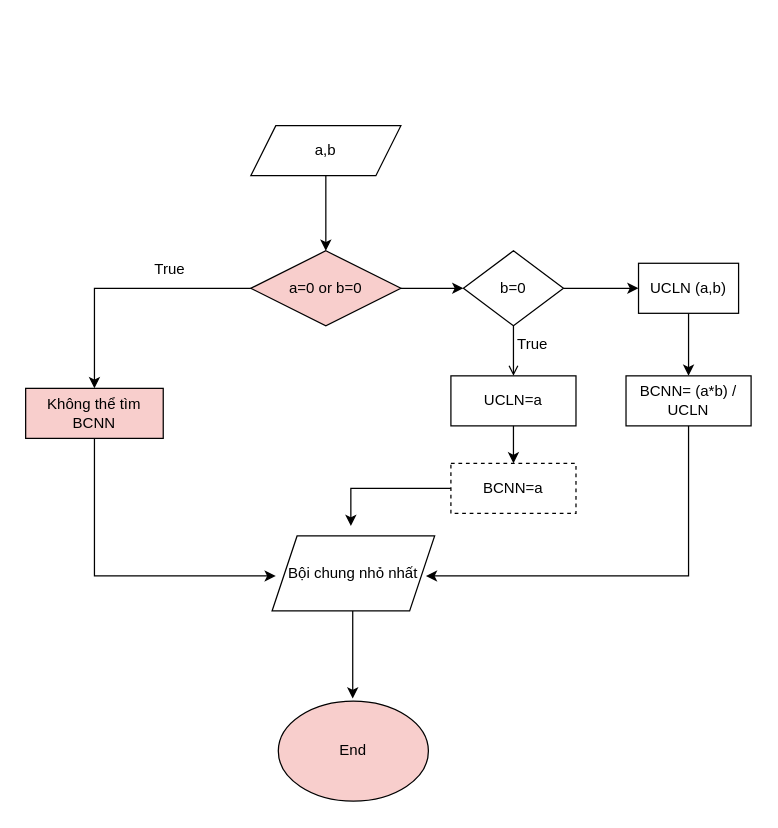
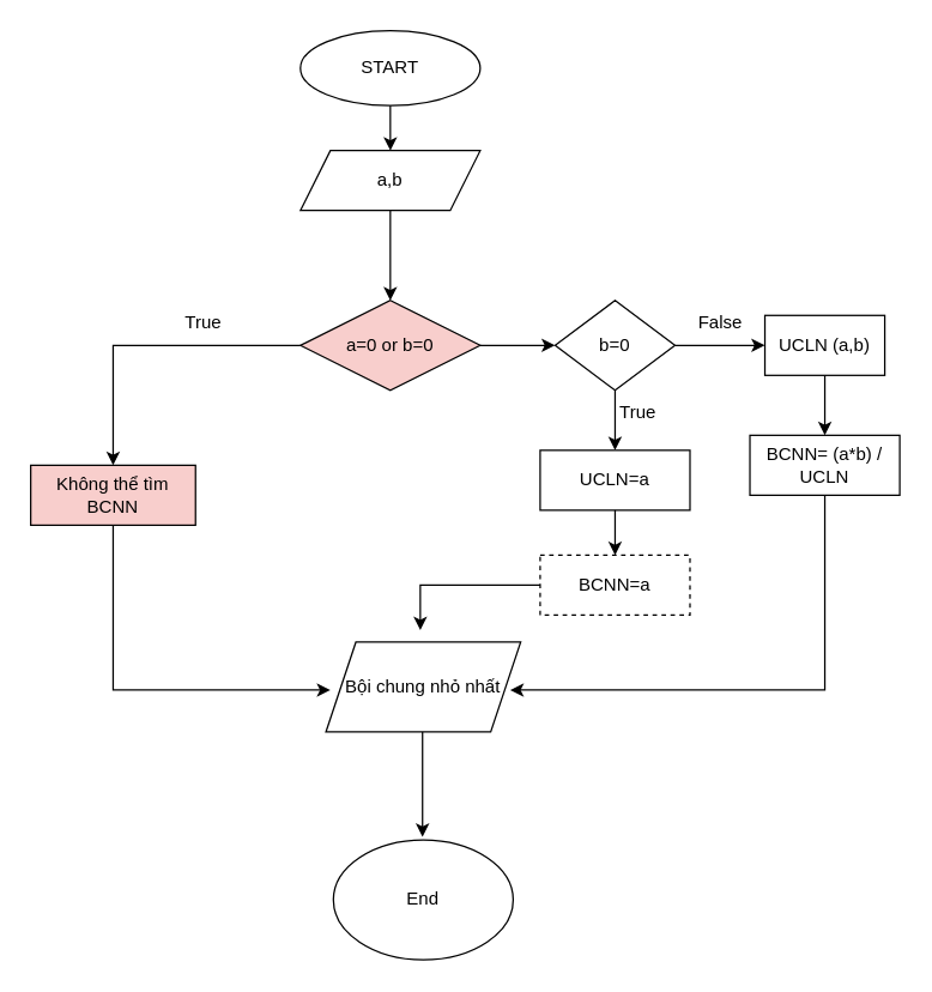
+ <mxCell id="2" value="START" style="ellipse;whiteSpace=wrap;html=1;" parent="1" vertex="1"><mxGeometry x="200" y="20" width="120" height="50" as="geometry" /></mxCell>
+ <mxCell id="3" value="" style="endArrow=classic;html=1;rounded=0;exitX=0.5;exitY=1;exitDx=0;exitDy=0;" parent="1" source="2" target="4" edge="1"><mxGeometry width="50" height="50" relative="1" as="geometry"><mxPoint x="260" y="280" as="sourcePoint" /><mxPoint x="260" y="110" as="targetPoint" /></mxGeometry></mxCell>
+ <mxCell id="22" value="False" style="text;html=1;align=center;verticalAlign=middle;resizable=0;points=[];autosize=1;strokeColor=none;fillColor=none;" parent="1" vertex="1"><mxGeometry x="455" y="200" width="50" height="30" as="geometry" /></mxCell>
- <mxCell id="13" value="" style="endArrow=open;html=1;rounded=0;exitX=0.5;exitY=1;exitDx=0;exitDy=0;" parent="1" source="11" target="14" edge="1"><mxGeometry width="50" height="50" relative="1" as="geometry"><mxPoint x="260" y="280" as="sourcePoint" /><mxPoint x="480" y="230" as="targetPoint" /></mxGeometry></mxCell>
+ <mxCell id="13" value="" style="endArrow=classic;html=1;rounded=0;exitX=0.5;exitY=1;exitDx=0;exitDy=0;" parent="1" source="11" target="14" edge="1"><mxGeometry width="50" height="50" relative="1" as="geometry"><mxPoint x="260" y="280" as="sourcePoint" /><mxPoint x="480" y="230" as="targetPoint" /></mxGeometry></mxCell>
- <mxCell id="23" value="BCNN= (a*b) / UCLN" style="rounded=0;whiteSpace=wrap;html=1;" parent="1" vertex="1"><mxGeometry x="500" y="300" width="100" height="40" as="geometry" /></mxCell>
+ <mxCell id="23" value="BCNN= (a*b) / UCLN" style="rounded=0;whiteSpace=wrap;html=1;" parent="1" vertex="1"><mxGeometry x="500" y="290" width="100" height="40" as="geometry" /></mxCell>
- <mxCell id="26" value="End&lt;br&gt;" style="ellipse;whiteSpace=wrap;html=1;fillColor=#f8cecc;" vertex="1" parent="1"><mxGeometry x="222" y="560" width="120" height="80" as="geometry" /></mxCell>
+ <mxCell id="26" value="End&lt;br&gt;" style="ellipse;whiteSpace=wrap;html=1;" vertex="1" parent="1"><mxGeometry x="222" y="560" width="120" height="80" as="geometry" /></mxCell>
